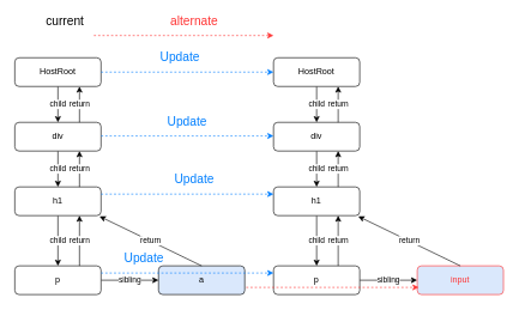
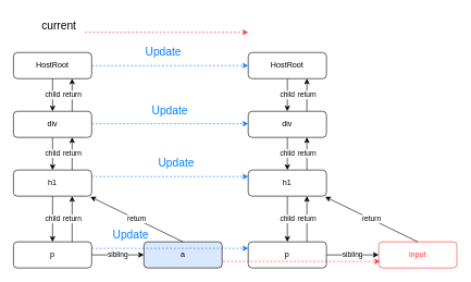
- <mxCell id="15" value="current" style="text;html=1;strokeColor=none;fillColor=none;align=center;verticalAlign=middle;whiteSpace=wrap;rounded=0;fontSize=17;" vertex="1" parent="1"><mxGeometry x="70" y="20" width="40" height="20" as="geometry" /></mxCell>
+ <mxCell id="15" value="current" style="text;html=1;strokeColor=none;fillColor=none;align=center;verticalAlign=middle;whiteSpace=wrap;rounded=0;fontSize=17;" vertex="1" parent="1"><mxGeometry x="70" y="30" width="40" height="20" as="geometry" /></mxCell>
- <mxCell id="39" value="alternate" style="text;html=1;strokeColor=none;fillColor=none;align=center;verticalAlign=middle;whiteSpace=wrap;rounded=0;fontSize=17;fontColor=#FF3333;" vertex="1" parent="1"><mxGeometry x="250" y="20" width="40" height="20" as="geometry" /></mxCell>
- <mxCell id="24" value="input" style="rounded=1;whiteSpace=wrap;html=1;fontColor=#FF3333;strokeColor=#FF3333;fillColor=#dae8fc;" vertex="1" parent="1"><mxGeometry x="580" y="370" width="120" height="40" as="geometry" /></mxCell>
+ <mxCell id="24" value="input" style="rounded=1;whiteSpace=wrap;html=1;fontColor=#FF3333;strokeColor=#FF3333;" vertex="1" parent="1"><mxGeometry x="580" y="370" width="120" height="40" as="geometry" /></mxCell>
